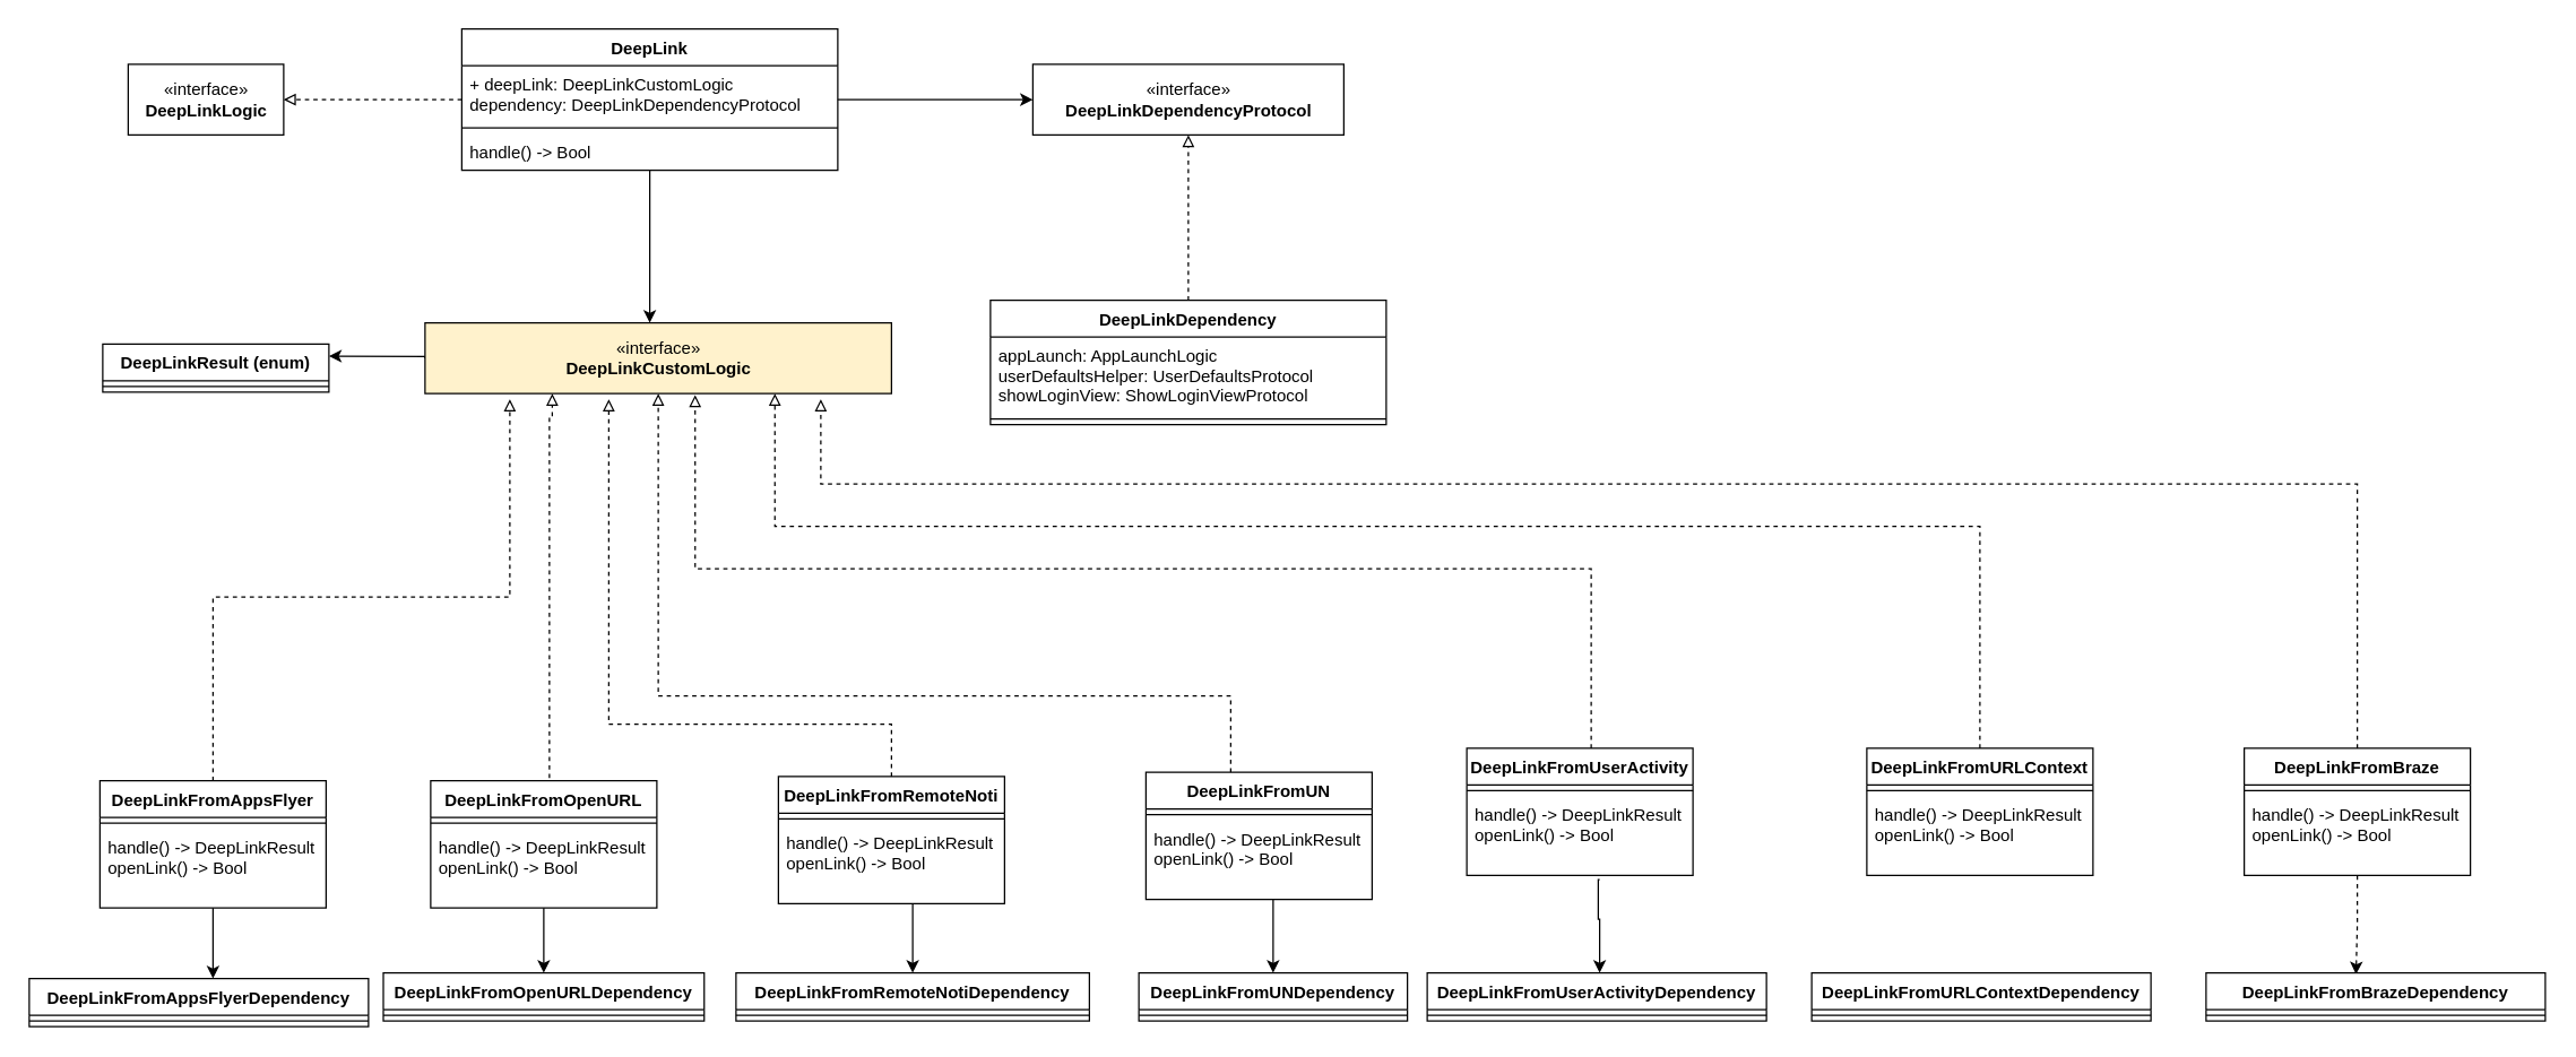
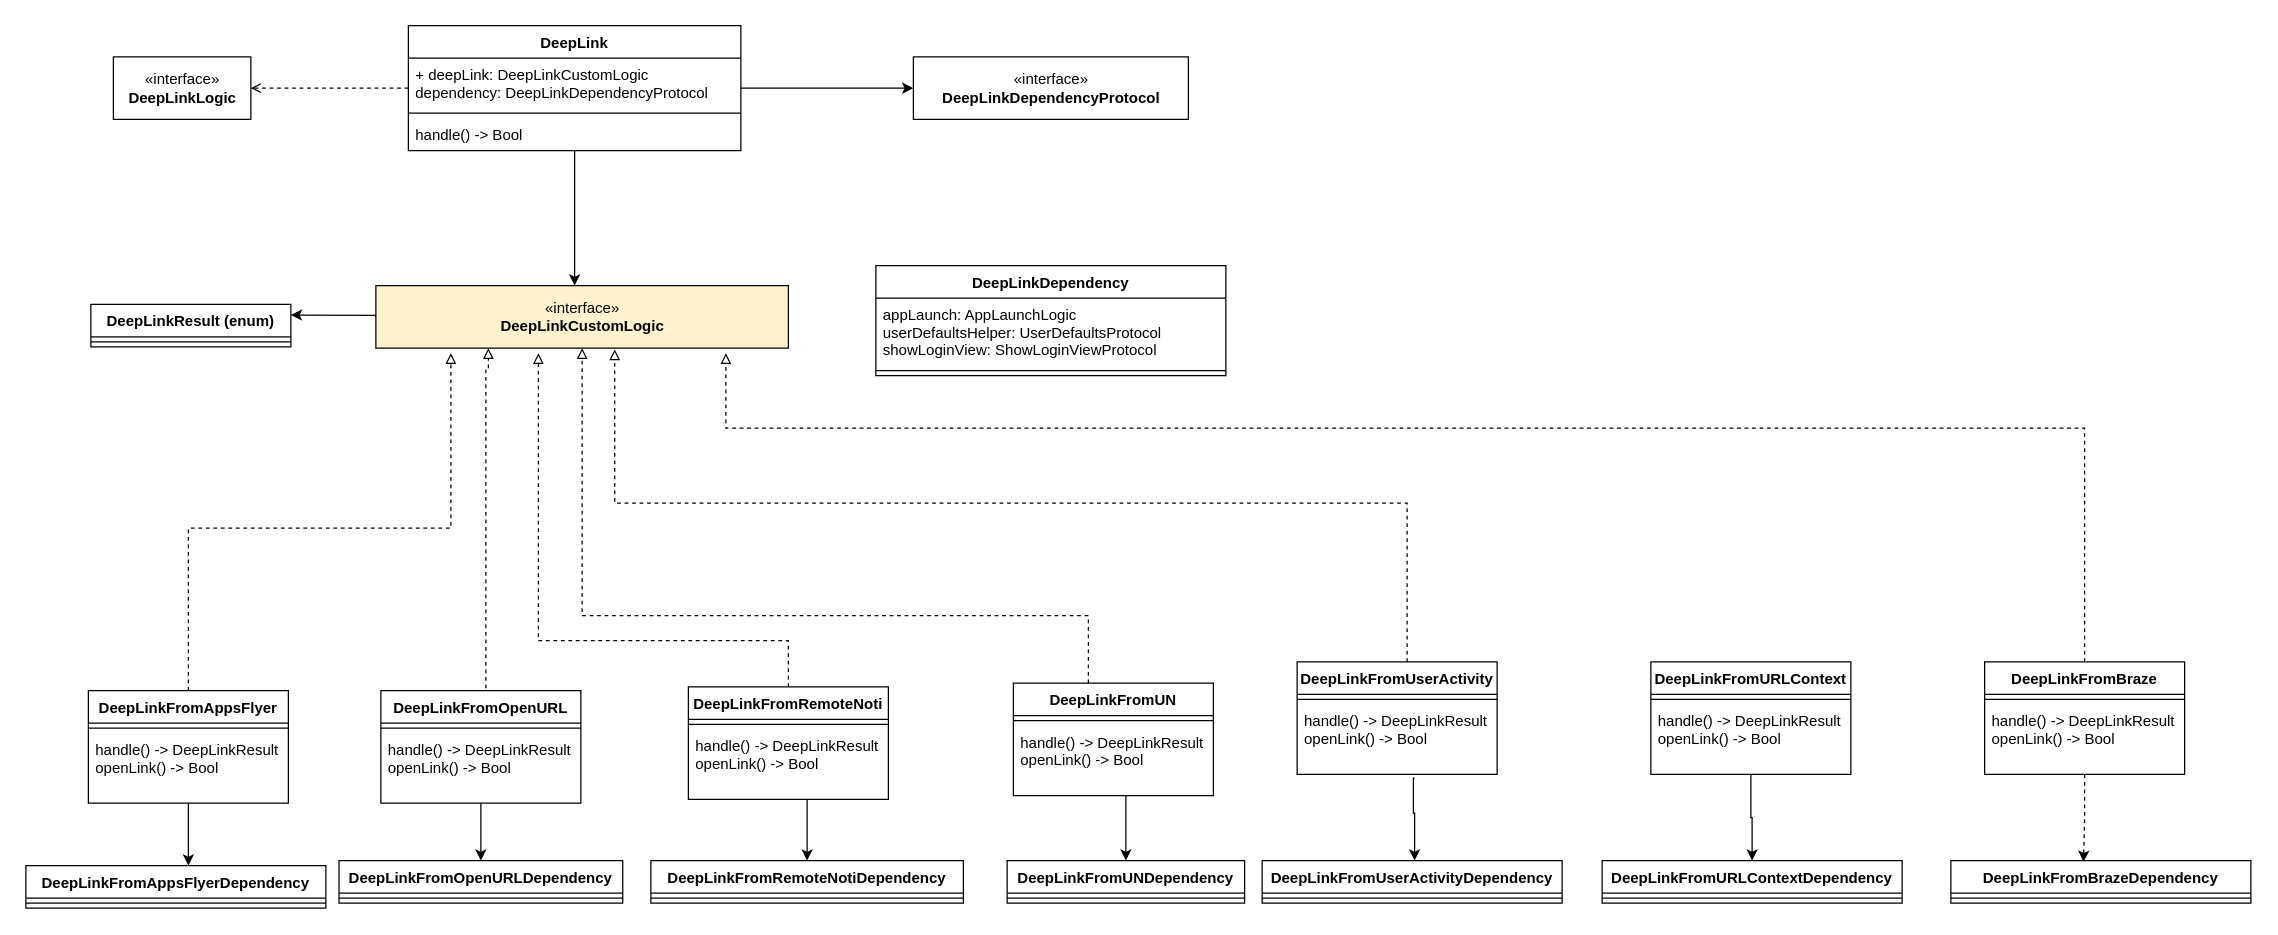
- <mxCell id="2" style="edgeStyle=orthogonalEdgeStyle;rounded=0;orthogonalLoop=1;jettySize=auto;html=1;endArrow=block;endFill=0;dashed=1;" parent="1" source="5" target="9" edge="1"><mxGeometry relative="1" as="geometry" /></mxCell>
+ <mxCell id="2" style="edgeStyle=orthogonalEdgeStyle;rounded=0;orthogonalLoop=1;jettySize=auto;html=1;endArrow=open;endFill=0;dashed=1;" parent="1" source="5" target="9" edge="1"><mxGeometry relative="1" as="geometry" /></mxCell>
- <mxCell id="18" style="edgeStyle=orthogonalEdgeStyle;rounded=0;orthogonalLoop=1;jettySize=auto;html=1;endArrow=block;endFill=0;dashed=1;exitX=0.5;exitY=0;exitDx=0;exitDy=0;" parent="1" source="14" target="17" edge="1"><mxGeometry relative="1" as="geometry"><mxPoint x="580" y="223" as="sourcePoint" /></mxGeometry></mxCell>
- <mxCell id="54" style="edgeStyle=orthogonalEdgeStyle;rounded=0;orthogonalLoop=1;jettySize=auto;html=1;entryX=0.75;entryY=1;entryDx=0;entryDy=0;dashed=1;endArrow=block;endFill=0;" edge="1" parent="1" source="56" target="11"><mxGeometry relative="1" as="geometry"><mxPoint x="1400" y="292" as="targetPoint" /><Array as="points"><mxPoint x="1400" y="372" /><mxPoint x="548" y="372" /></Array></mxGeometry></mxCell>
+ <mxCell id="55" style="edgeStyle=orthogonalEdgeStyle;rounded=0;orthogonalLoop=1;jettySize=auto;html=1;entryX=0.5;entryY=0;entryDx=0;entryDy=0;endArrow=classic;endFill=1;" edge="1" parent="1" source="56" target="59"><mxGeometry relative="1" as="geometry" /></mxCell>
